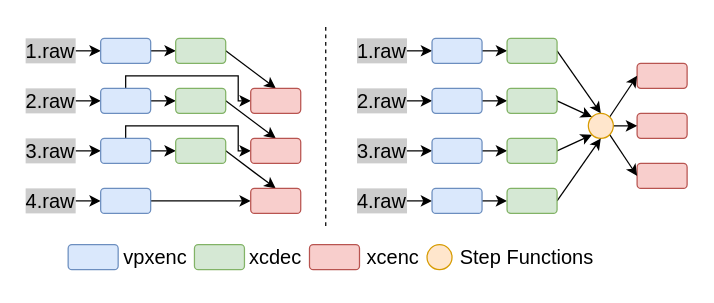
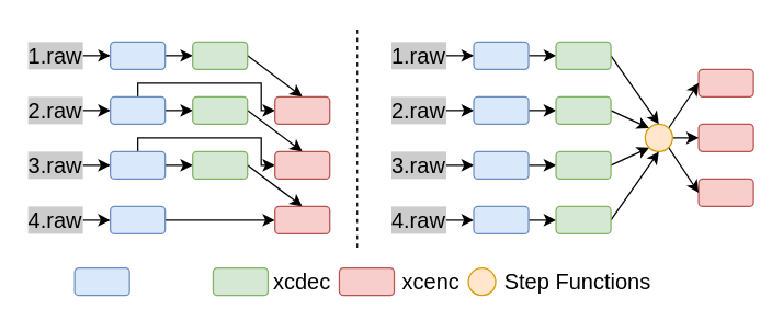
- <mxCell id="65" value="vpxenc" style="text;html=1;strokeColor=none;fillColor=none;align=center;verticalAlign=middle;whiteSpace=wrap;rounded=0;fontSize=16;" vertex="1" parent="1"><mxGeometry x="94" y="190" width="60" height="30" as="geometry" /></mxCell>
